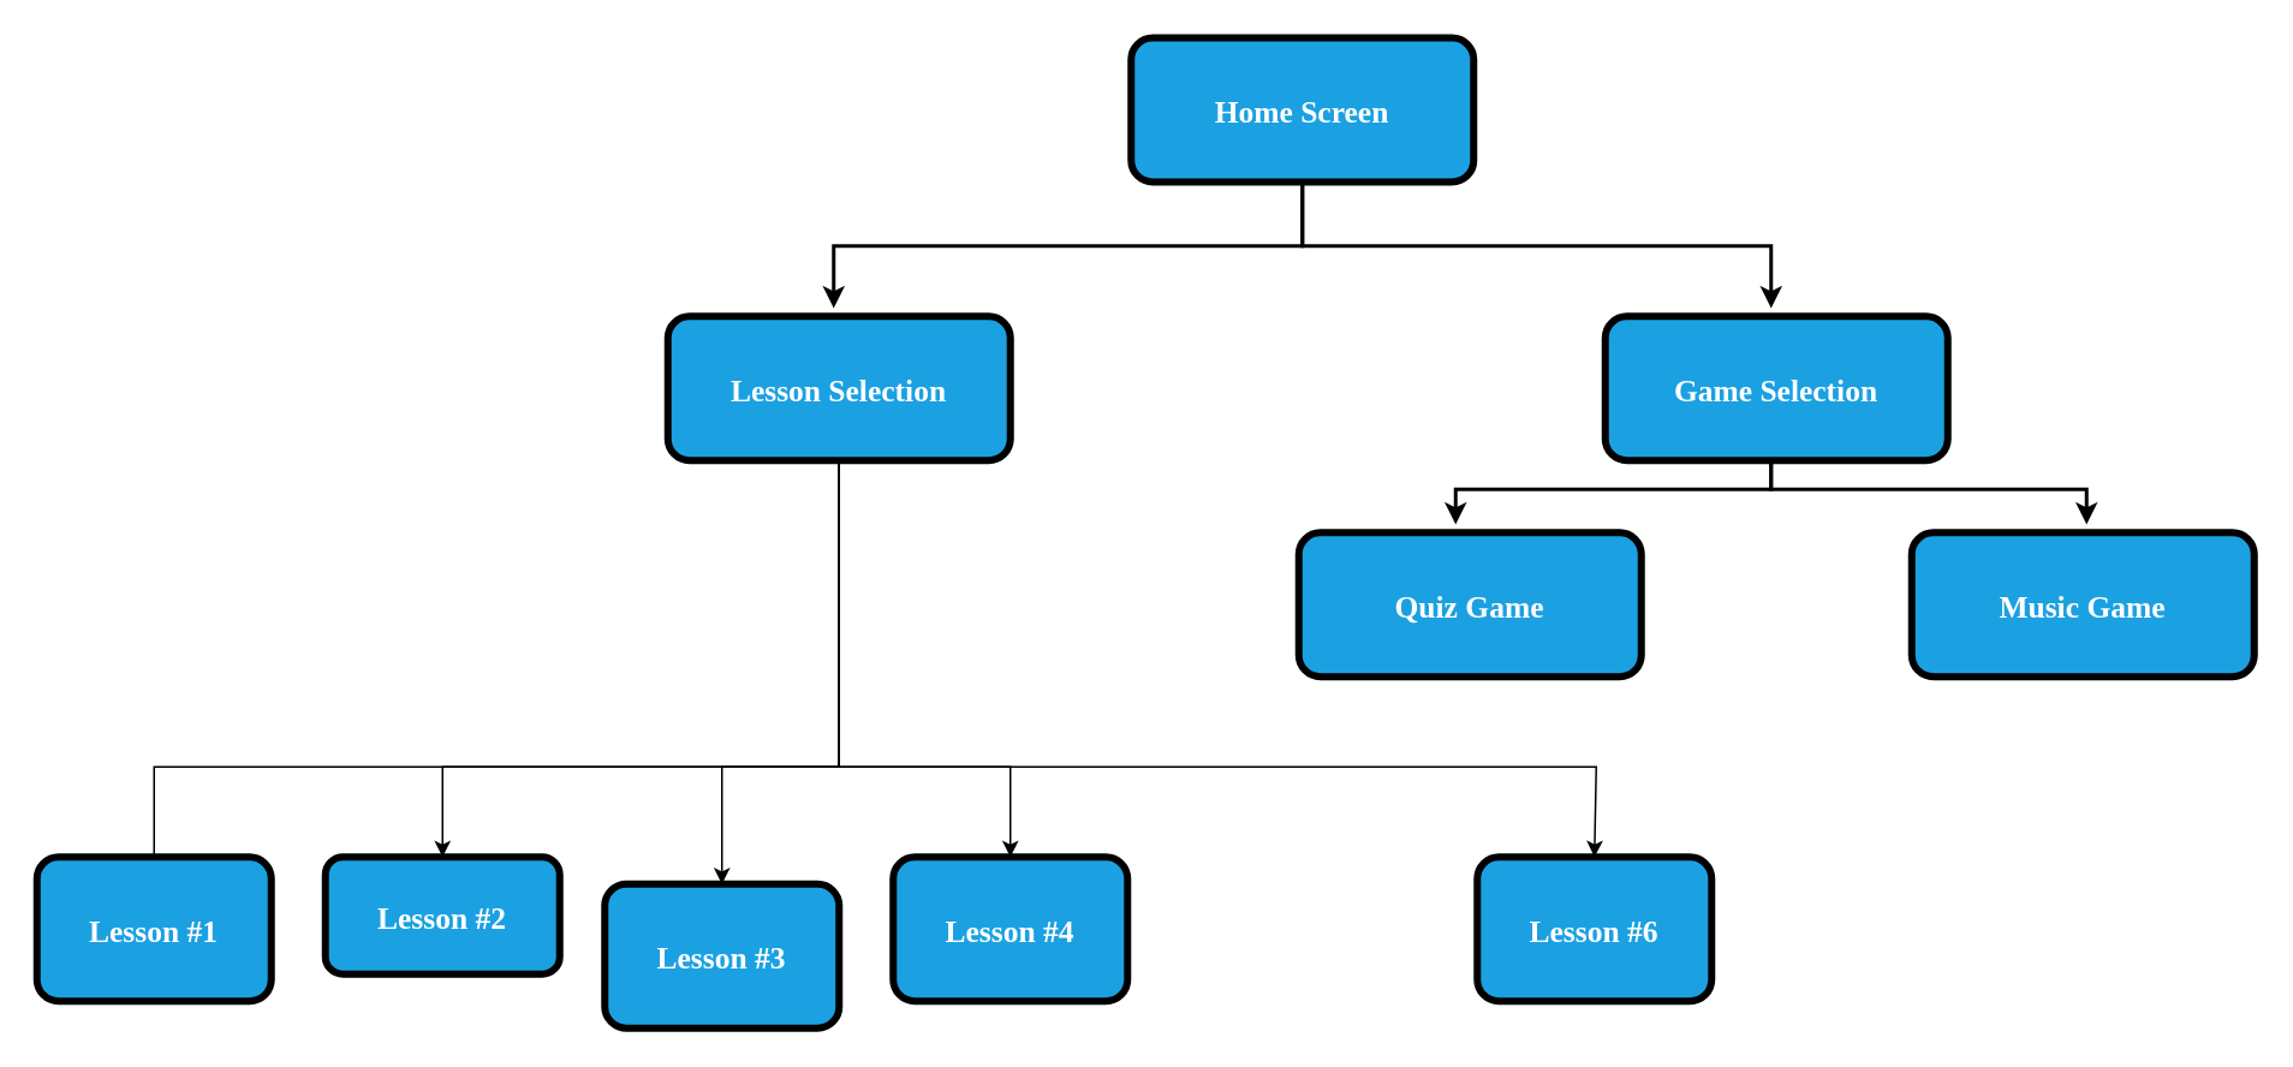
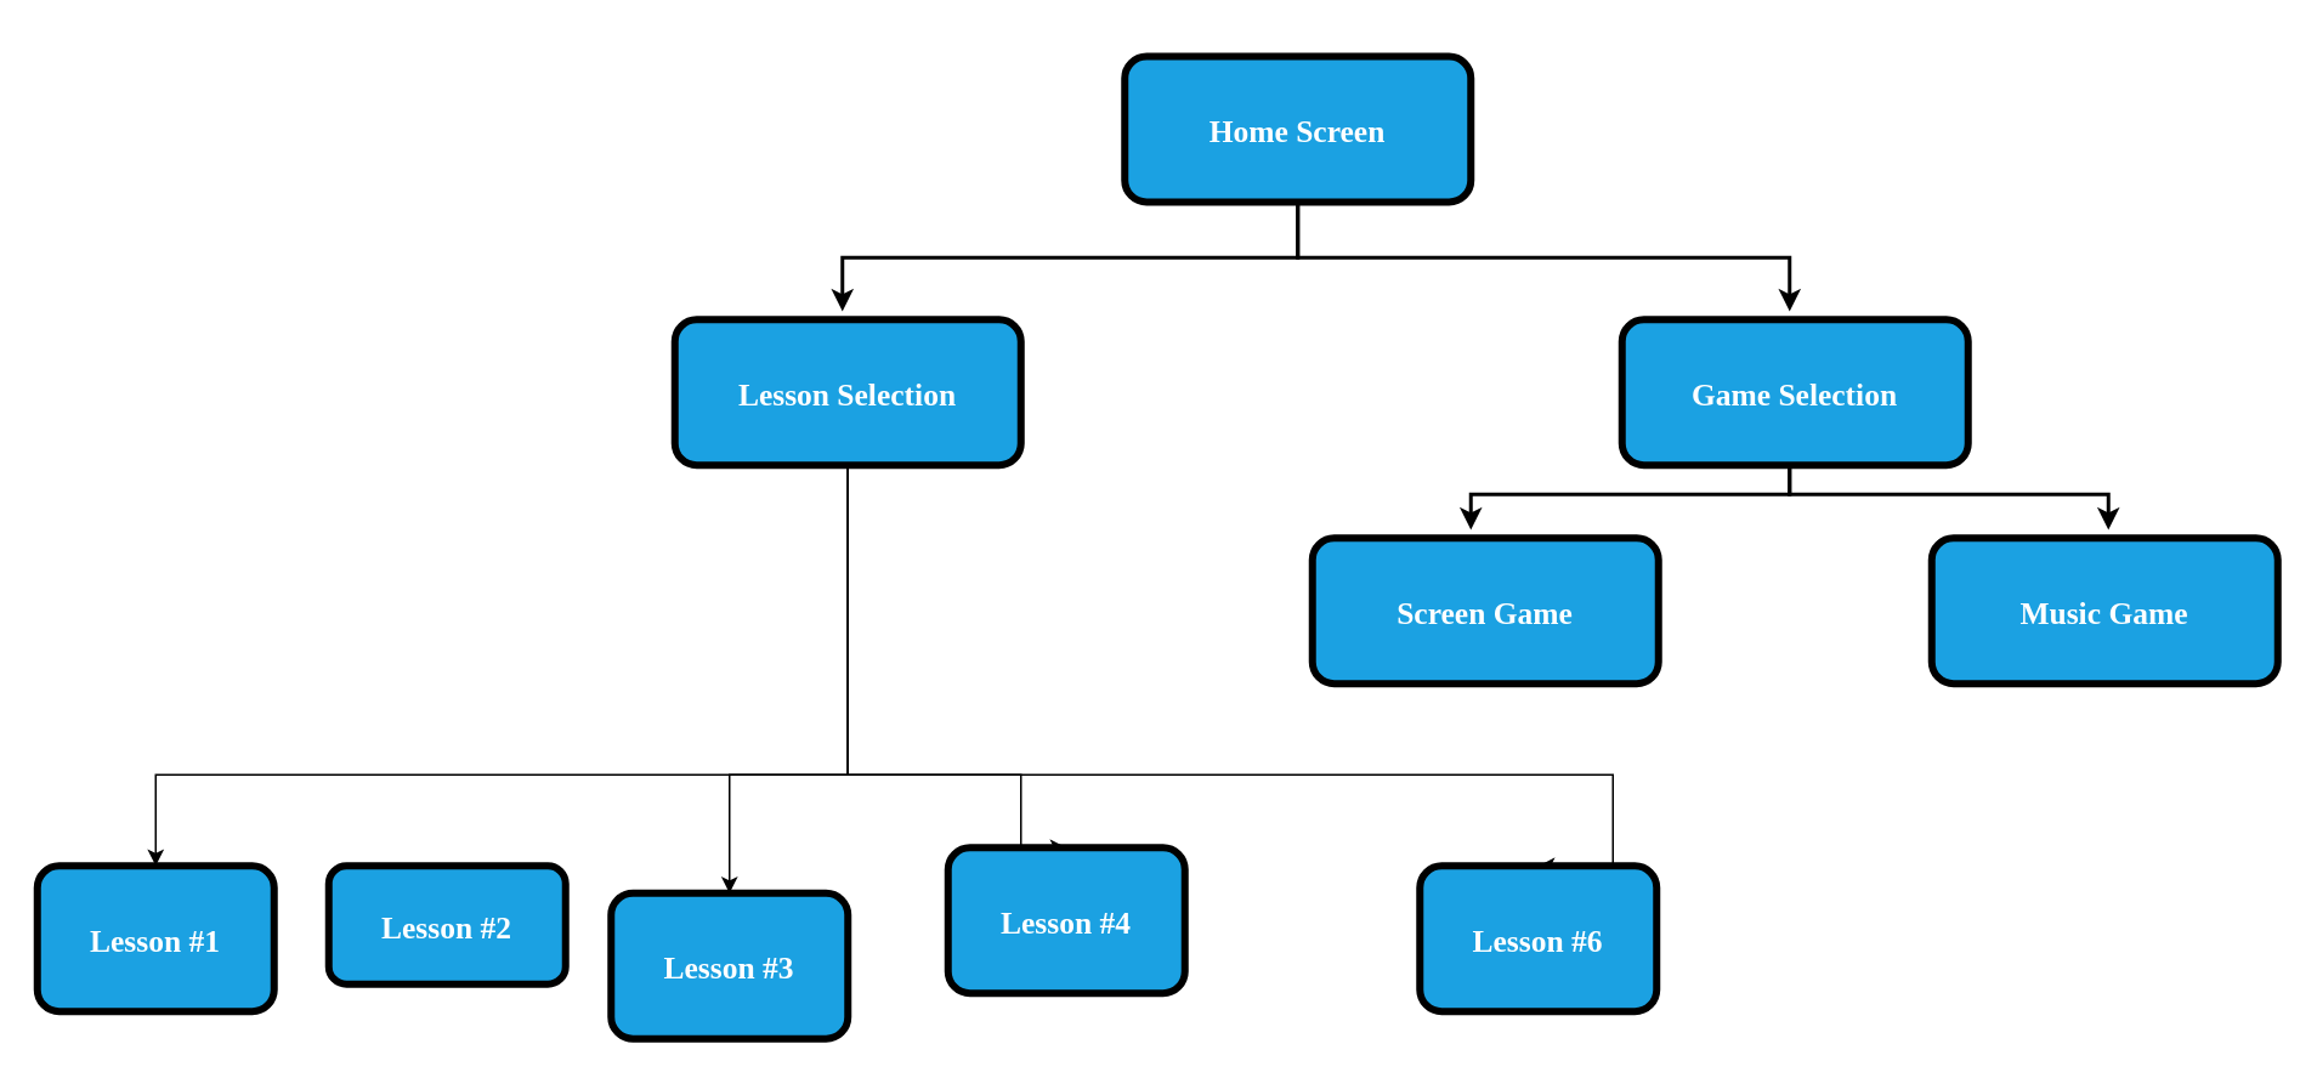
- <mxCell id="2" value="Home Screen" style="rounded=1;fillColor=#1ba1e2;strokeColor=#000000;fontStyle=1;fontFamily=Verdana;fontSize=17;fontColor=#ffffff;strokeWidth=4;glass=0;" parent="1" vertex="1"><mxGeometry x="627" y="20.5" width="190" height="80" as="geometry" /></mxCell>
+ <mxCell id="2" value="Home Screen" style="rounded=1;fillColor=#1ba1e2;strokeColor=#000000;fontStyle=1;fontFamily=Verdana;fontSize=17;fontColor=#ffffff;strokeWidth=4;glass=0;" parent="1" vertex="1"><mxGeometry x="617" y="30.5" width="190" height="80" as="geometry" /></mxCell>
- <mxCell id="14" value="Quiz Game" style="rounded=1;fillColor=#1ba1e2;strokeColor=#000000;fontStyle=1;fontFamily=Verdana;fontSize=17;fontColor=#ffffff;strokeWidth=4;glass=0;" vertex="1" parent="1"><mxGeometry x="720" y="295" width="190" height="80" as="geometry" /></mxCell>
+ <mxCell id="14" value="Screen Game" style="rounded=1;fillColor=#1ba1e2;strokeColor=#000000;fontStyle=1;fontFamily=Verdana;fontSize=17;fontColor=#ffffff;strokeWidth=4;glass=0;" vertex="1" parent="1"><mxGeometry x="720" y="295" width="190" height="80" as="geometry" /></mxCell>
- <mxCell id="8" style="edgeStyle=orthogonalEdgeStyle;rounded=0;orthogonalLoop=1;jettySize=auto;html=1;exitX=0.5;exitY=1;exitDx=0;exitDy=0;entryX=0.5;entryY=0;entryDx=0;entryDy=0;fontFamily=Verdana;fontSize=17;" edge="1" parent="1" source="12" target="17"><mxGeometry relative="1" as="geometry"><Array as="points"><mxPoint x="465" y="425" /><mxPoint x="245" y="425" /></Array></mxGeometry></mxCell>
- <mxCell id="7" style="edgeStyle=orthogonalEdgeStyle;rounded=0;orthogonalLoop=1;jettySize=auto;html=1;exitX=0.5;exitY=1;exitDx=0;exitDy=0;fontFamily=Verdana;fontSize=17;entryX=0.5;entryY=0;entryDx=0;entryDy=0;endArrow=none;" edge="1" parent="1" source="12" target="16"><mxGeometry relative="1" as="geometry"><mxPoint x="464.667" y="445" as="targetPoint" /><Array as="points"><mxPoint x="465" y="425" /><mxPoint x="85" y="425" /></Array></mxGeometry></mxCell>
+ <mxCell id="7" style="edgeStyle=orthogonalEdgeStyle;rounded=0;orthogonalLoop=1;jettySize=auto;html=1;exitX=0.5;exitY=1;exitDx=0;exitDy=0;fontFamily=Verdana;fontSize=17;entryX=0.5;entryY=0;entryDx=0;entryDy=0;" edge="1" parent="1" source="12" target="16"><mxGeometry relative="1" as="geometry"><mxPoint x="464.667" y="445" as="targetPoint" /><Array as="points"><mxPoint x="465" y="425" /><mxPoint x="85" y="425" /></Array></mxGeometry></mxCell>
- <mxCell id="19" value="Lesson #4" style="rounded=1;fillColor=#1ba1e2;strokeColor=#000000;fontStyle=1;fontFamily=Verdana;fontSize=17;fontColor=#ffffff;strokeWidth=4;glass=0;" vertex="1" parent="1"><mxGeometry x="495" y="475" width="130" height="80" as="geometry" /></mxCell>
+ <mxCell id="19" value="Lesson #4" style="rounded=1;fillColor=#1ba1e2;strokeColor=#000000;fontStyle=1;fontFamily=Verdana;fontSize=17;fontColor=#ffffff;strokeWidth=4;glass=0;" vertex="1" parent="1"><mxGeometry x="520" y="465" width="130" height="80" as="geometry" /></mxCell>
- <mxCell id="20" value="Lesson #6" style="rounded=1;fillColor=#1ba1e2;strokeColor=#000000;fontStyle=1;fontFamily=Verdana;fontSize=17;fontColor=#ffffff;strokeWidth=4;glass=0;" vertex="1" parent="1"><mxGeometry x="819" y="475" width="130" height="80" as="geometry" /></mxCell>
+ <mxCell id="20" value="Lesson #6" style="rounded=1;fillColor=#1ba1e2;strokeColor=#000000;fontStyle=1;fontFamily=Verdana;fontSize=17;fontColor=#ffffff;strokeWidth=4;glass=0;" vertex="1" parent="1"><mxGeometry x="779" y="475" width="130" height="80" as="geometry" /></mxCell>
